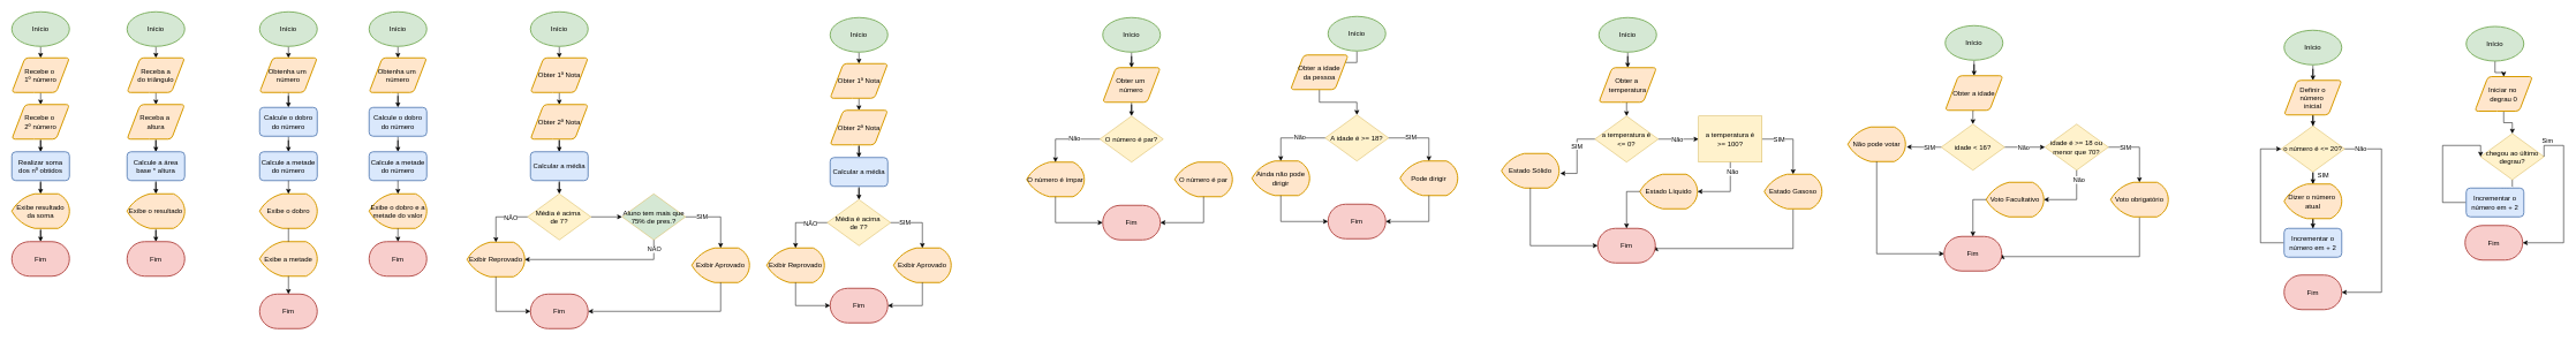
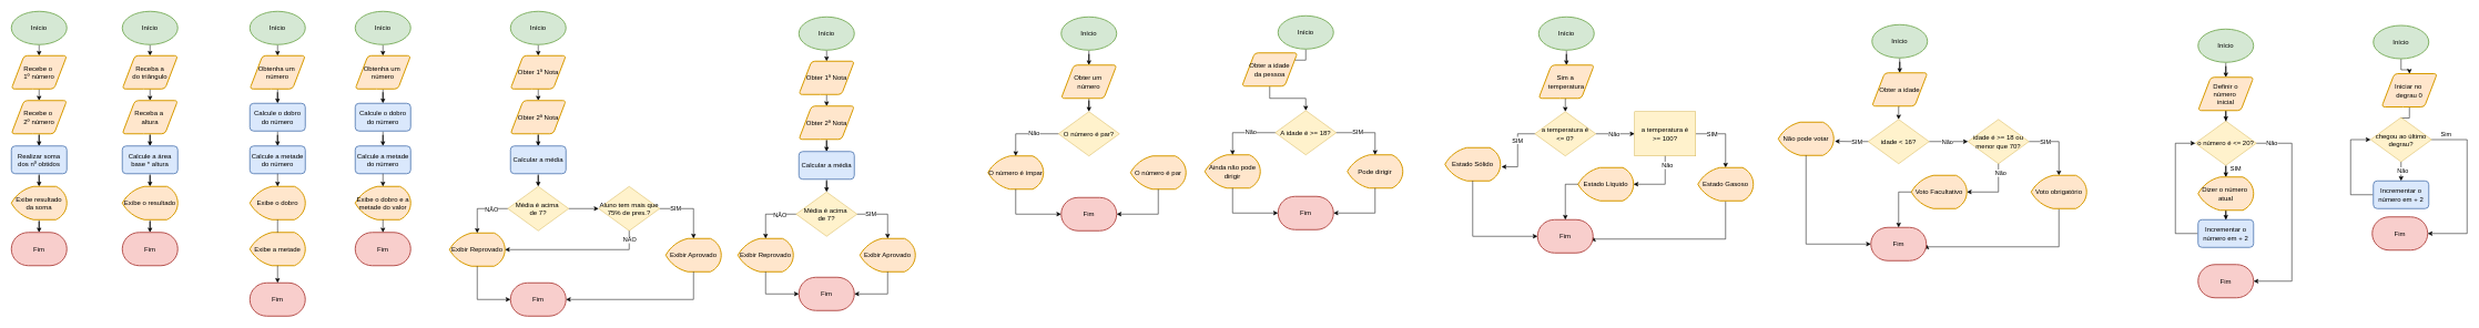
- <mxCell id="117" value="Obter a&amp;nbsp;&lt;br&gt;&lt;div&gt;temperatura&lt;/div&gt;" style="shape=parallelogram;html=1;strokeWidth=2;perimeter=parallelogramPerimeter;whiteSpace=wrap;rounded=1;arcSize=12;size=0.23;fillColor=#ffe6cc;strokeColor=#d79b00;" vertex="1" parent="1"><mxGeometry x="2774" y="117" width="100" height="60" as="geometry" /></mxCell>
+ <mxCell id="117" value="Sim a&amp;nbsp;&lt;br&gt;&lt;div&gt;temperatura&lt;/div&gt;" style="shape=parallelogram;html=1;strokeWidth=2;perimeter=parallelogramPerimeter;whiteSpace=wrap;rounded=1;arcSize=12;size=0.23;fillColor=#ffe6cc;strokeColor=#d79b00;" vertex="1" parent="1"><mxGeometry x="2774" y="117" width="100" height="60" as="geometry" /></mxCell>
- <mxCell id="176" value="chegou ao último&lt;div&gt;degrau?&lt;/div&gt;" style="rhombus;whiteSpace=wrap;html=1;fillColor=#fff2cc;strokeColor=#d6b656;" vertex="1" parent="1"><mxGeometry x="4304" y="231.5" width="110" height="80" as="geometry" /></mxCell>
+ <mxCell id="176" value="chegou ao último&lt;div&gt;degrau?&lt;/div&gt;" style="rhombus;whiteSpace=wrap;html=1;fillColor=#fff2cc;strokeColor=#d6b656;" vertex="1" parent="1"><mxGeometry x="4274" y="211.5" width="110" height="80" as="geometry" /></mxCell>
- <mxCell id="66" value="Aluno tem mais que 75% de pres.?" style="rhombus;whiteSpace=wrap;html=1;fillColor=#d5e8d4;strokeColor=#d6b656;" vertex="1" parent="1"><mxGeometry x="1079" y="336" width="110" height="80" as="geometry" /></mxCell>
+ <mxCell id="66" value="Aluno tem mais que 75% de pres.?" style="rhombus;whiteSpace=wrap;html=1;fillColor=#fff2cc;strokeColor=#d6b656;" vertex="1" parent="1"><mxGeometry x="1079" y="336" width="110" height="80" as="geometry" /></mxCell>
